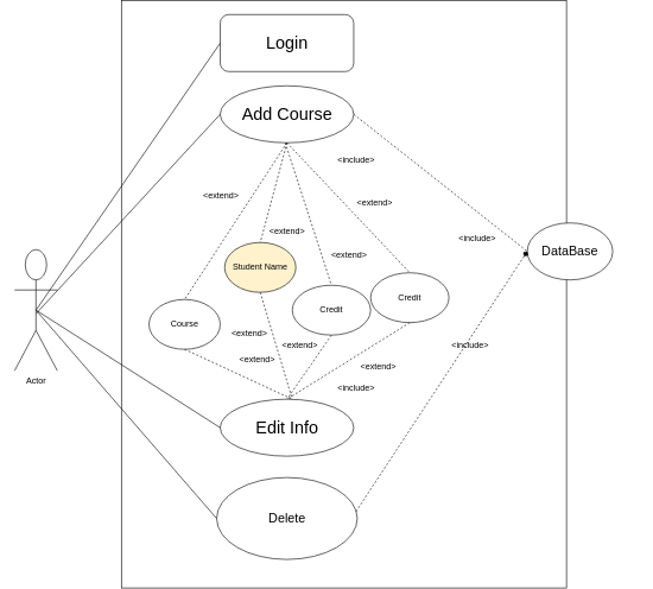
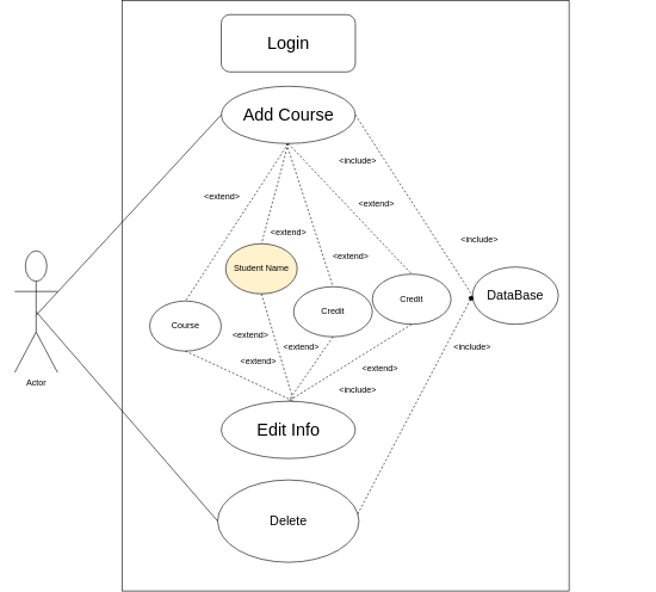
- <mxCell id="23" value="" style="endArrow=none;html=1;rounded=0;entryX=0;entryY=0.5;entryDx=0;entryDy=0;exitX=0.5;exitY=0.5;exitDx=0;exitDy=0;exitPerimeter=0;" edge="1" parent="1" source="22" target="3"><mxGeometry width="50" height="50" relative="1" as="geometry"><mxPoint x="430" y="450" as="sourcePoint" /><mxPoint x="480" y="400" as="targetPoint" /></mxGeometry></mxCell>
- <mxCell id="11" value="&lt;font style=&quot;font-size: 18px;&quot;&gt;DataBase&lt;/font&gt;" style="ellipse;whiteSpace=wrap;html=1;" vertex="1" parent="1"><mxGeometry x="740" y="312.5" width="120" height="80" as="geometry" /></mxCell>
+ <mxCell id="11" value="&lt;font style=&quot;font-size: 18px;&quot;&gt;DataBase&lt;/font&gt;" style="ellipse;whiteSpace=wrap;html=1;" vertex="1" parent="1"><mxGeometry x="660" y="372.5" width="120" height="80" as="geometry" /></mxCell>
- <mxCell id="25" value="" style="endArrow=none;html=1;rounded=0;exitX=0.5;exitY=0.5;exitDx=0;exitDy=0;exitPerimeter=0;entryX=0;entryY=0.5;entryDx=0;entryDy=0;" edge="1" parent="1" source="22" target="9"><mxGeometry width="50" height="50" relative="1" as="geometry"><mxPoint x="70" y="455" as="sourcePoint" /><mxPoint x="329" y="80" as="targetPoint" /></mxGeometry></mxCell>
